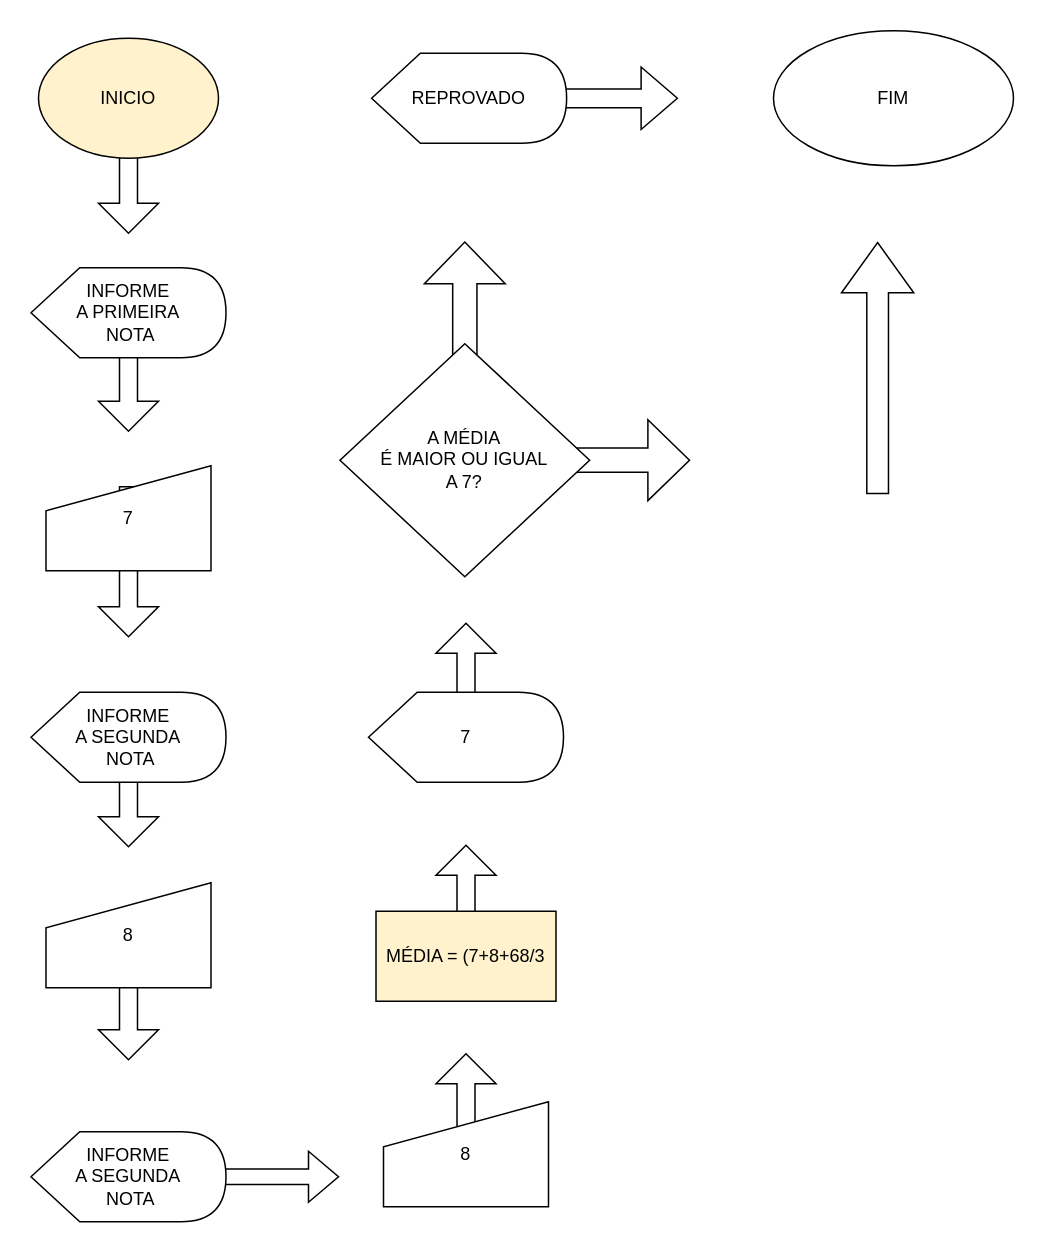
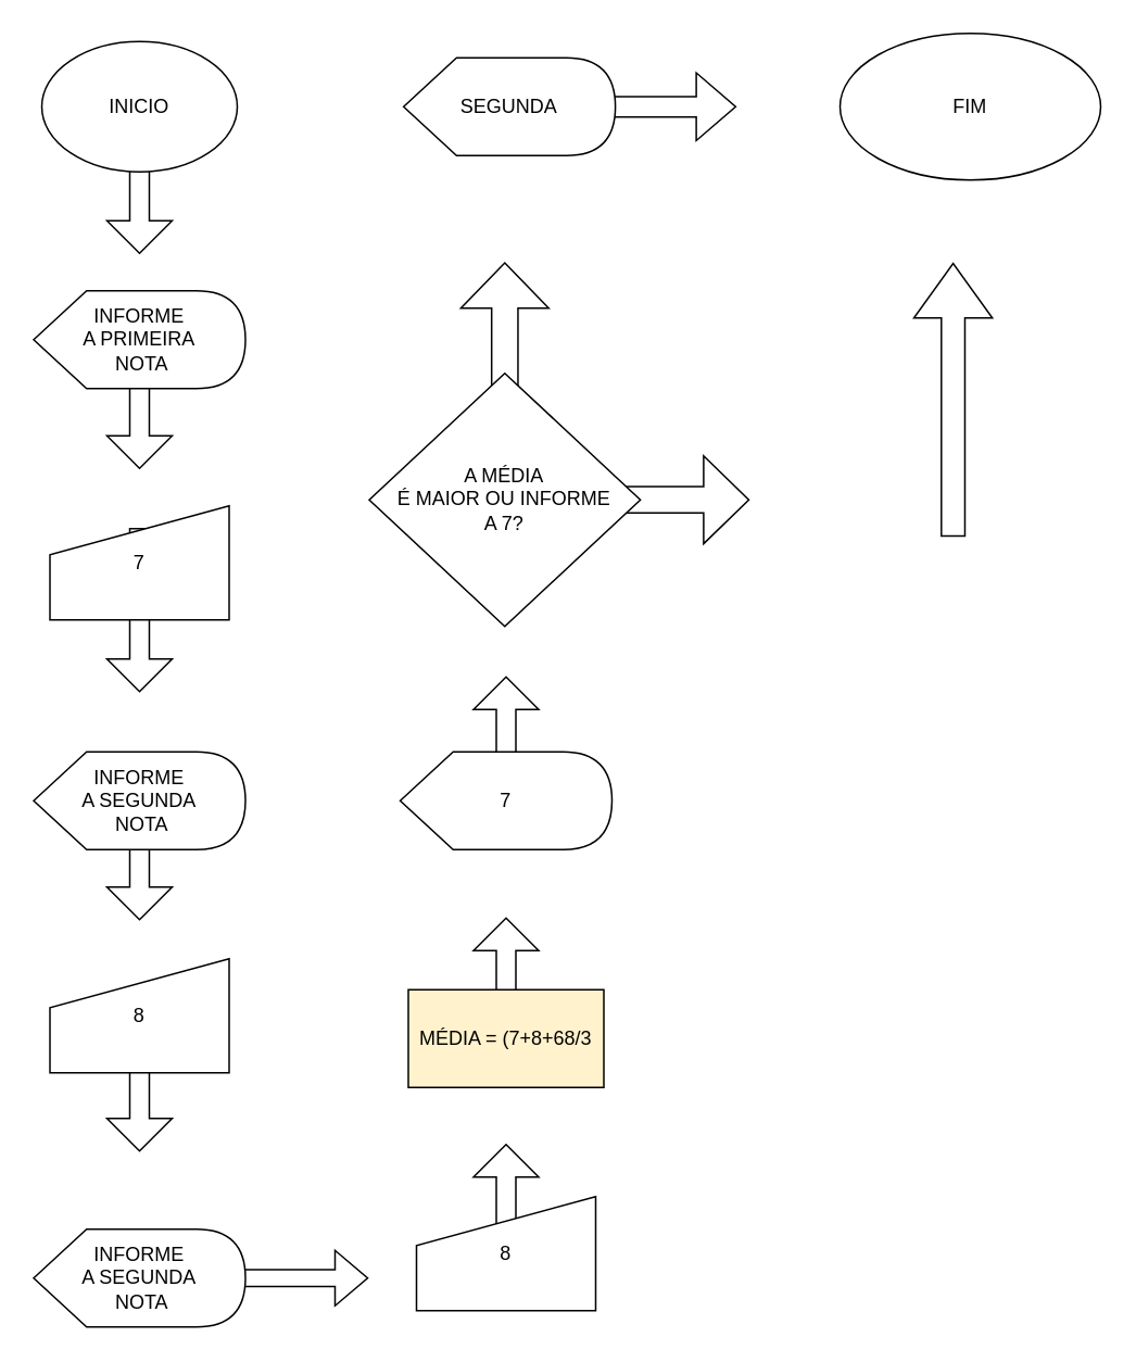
- <mxCell id="11" value="INICIO" style="ellipse;whiteSpace=wrap;html=1;fillColor=#fff2cc;" parent="1" vertex="1"><mxGeometry x="25" y="25" width="120" height="80" as="geometry" /></mxCell>
+ <mxCell id="11" value="INICIO" style="ellipse;whiteSpace=wrap;html=1;" parent="1" vertex="1"><mxGeometry x="25" y="25" width="120" height="80" as="geometry" /></mxCell>
- <mxCell id="25" value="REPROVADO" style="shape=display;whiteSpace=wrap;html=1;" parent="23" vertex="1"><mxGeometry width="130" height="60" as="geometry" /></mxCell>
+ <mxCell id="25" value="SEGUNDA" style="shape=display;whiteSpace=wrap;html=1;" parent="23" vertex="1"><mxGeometry width="130" height="60" as="geometry" /></mxCell>
- <mxCell id="29" value="A MÉDIA&lt;br&gt;É MAIOR OU IGUAL&lt;br&gt;A 7?" style="rhombus;whiteSpace=wrap;html=1;" parent="26" vertex="1"><mxGeometry y="76.636" width="166.429" height="155.364" as="geometry" /></mxCell>
+ <mxCell id="29" value="A MÉDIA&lt;br&gt;É MAIOR OU INFORME&lt;br&gt;A 7?" style="rhombus;whiteSpace=wrap;html=1;" parent="26" vertex="1"><mxGeometry y="76.636" width="166.429" height="155.364" as="geometry" /></mxCell>
